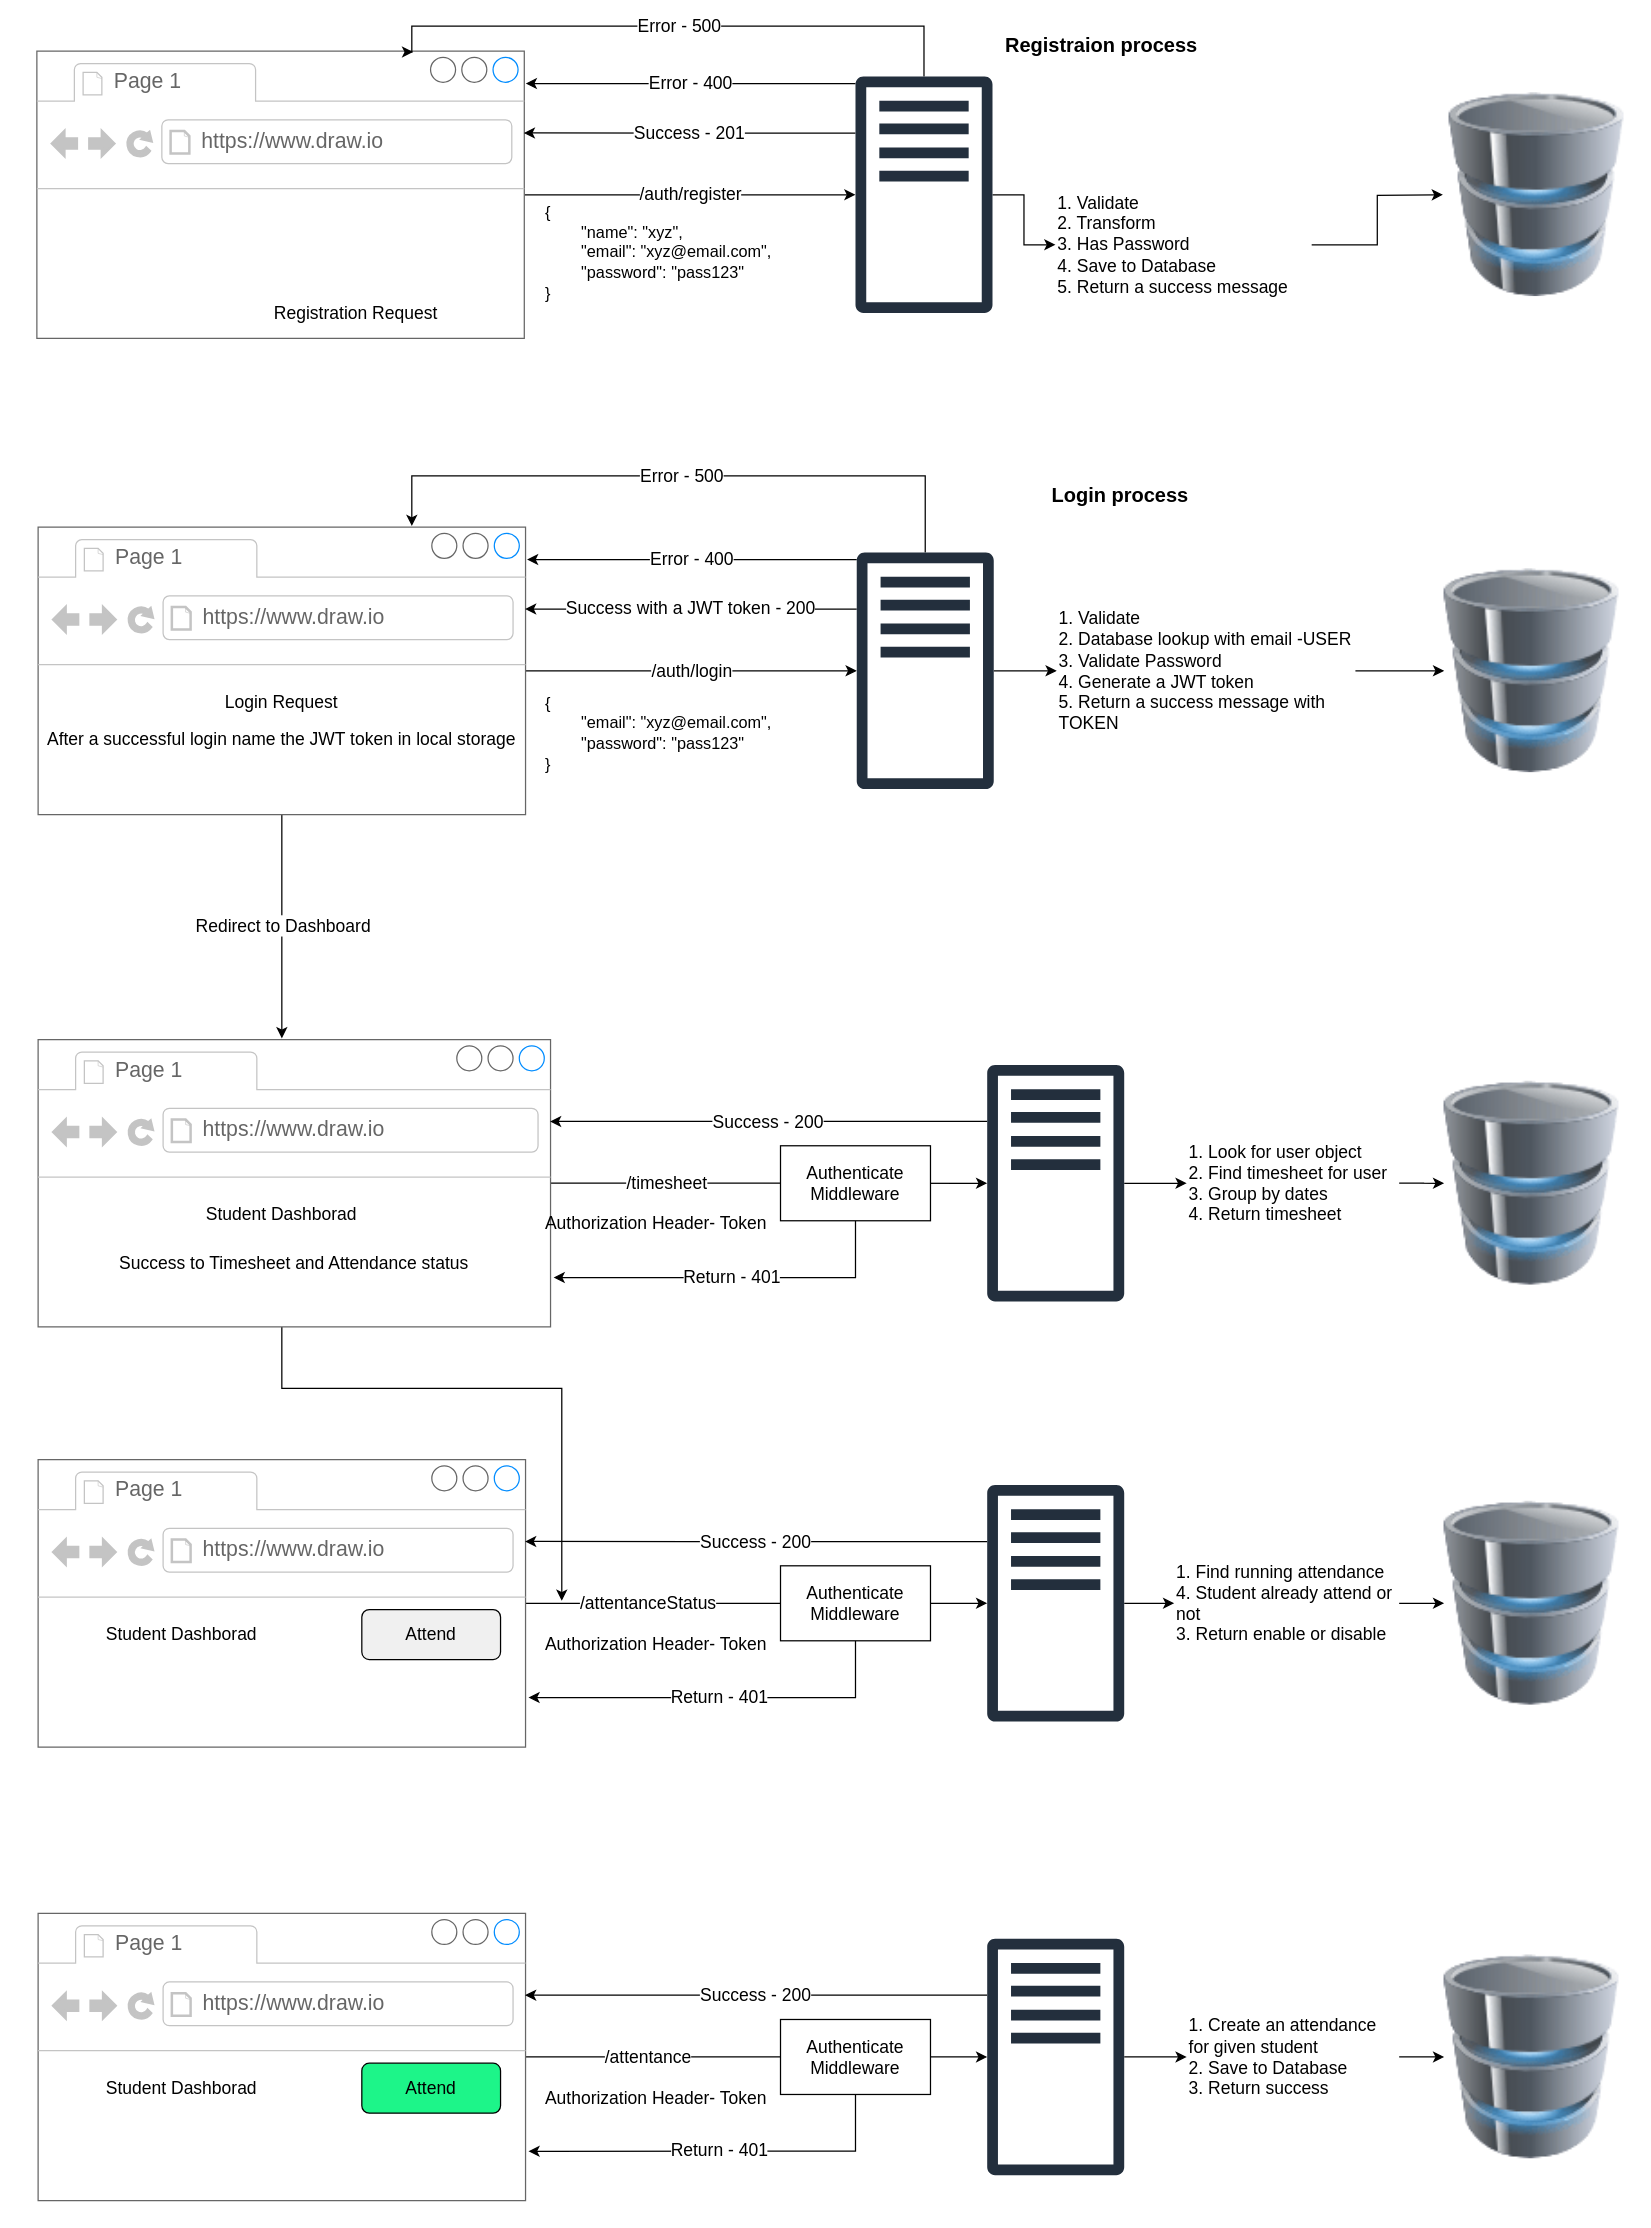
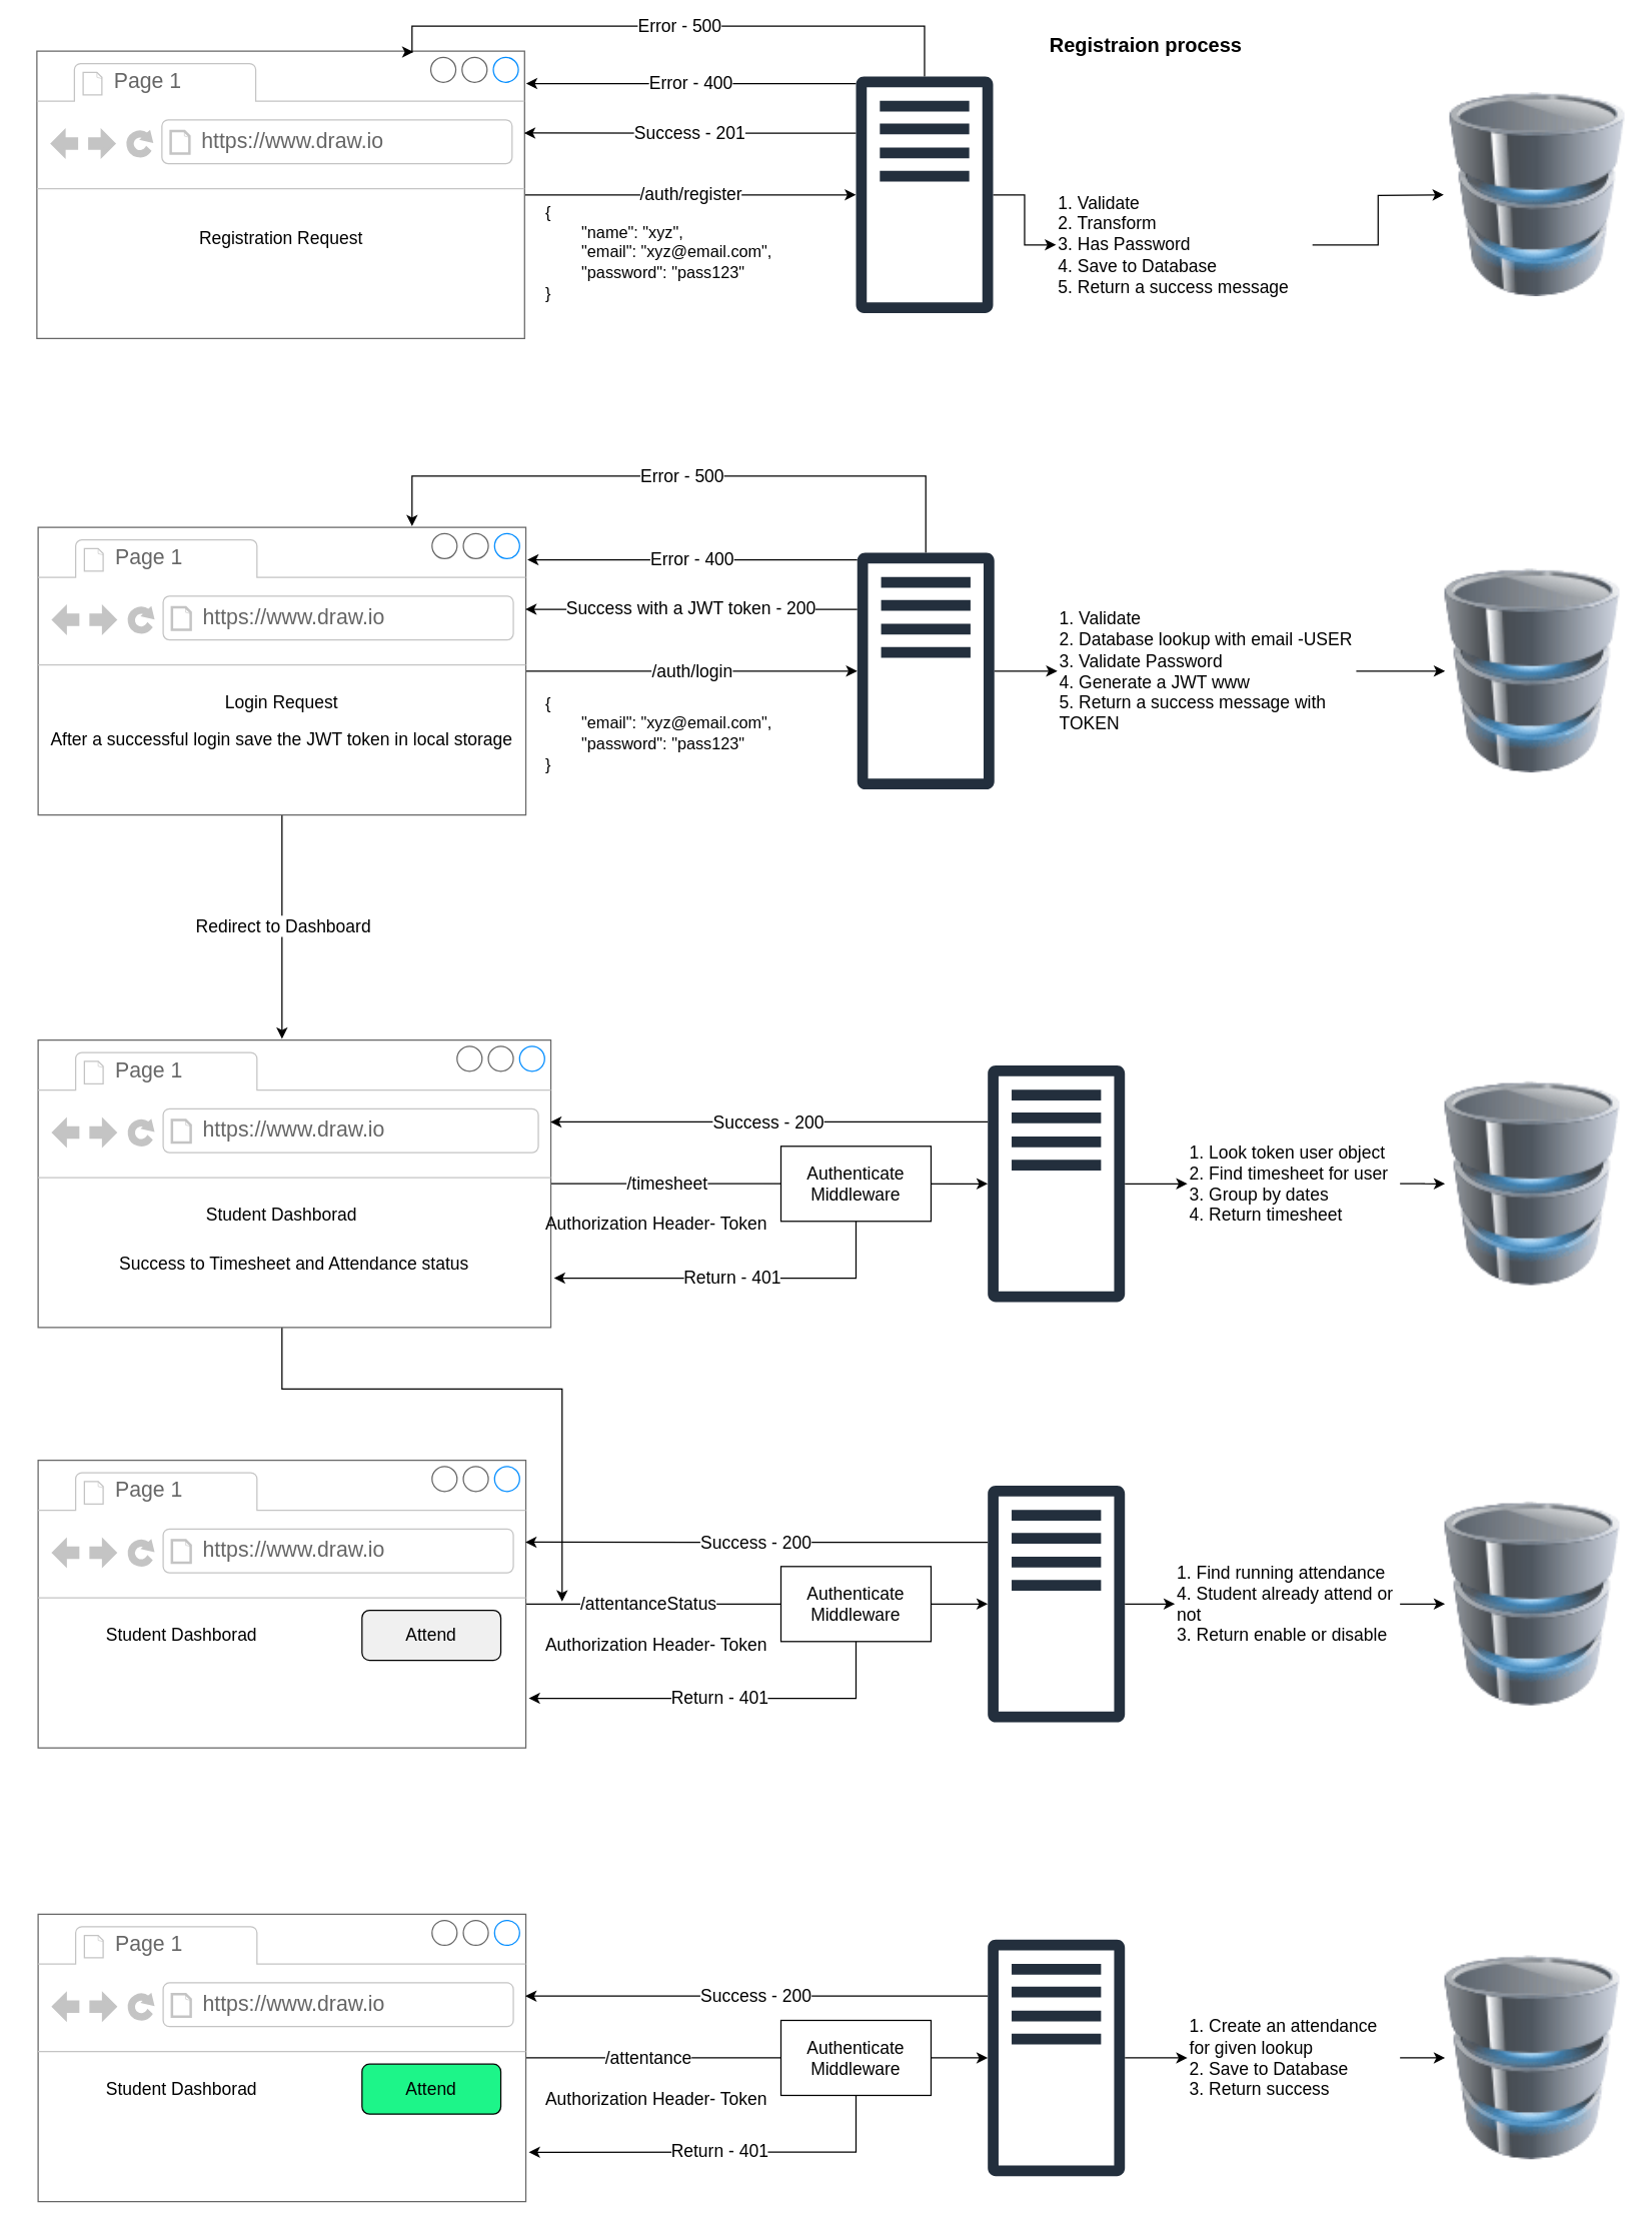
- <mxCell id="36" value="&lt;b&gt;&lt;font style=&quot;font-size: 16px;&quot;&gt;Registraion process&lt;/font&gt;&lt;/b&gt;" style="text;html=1;strokeColor=none;fillColor=none;align=center;verticalAlign=middle;whiteSpace=wrap;rounded=0;fontSize=14;" parent="1" vertex="1"><mxGeometry x="794" y="20" width="174" height="30" as="geometry" /></mxCell>
+ <mxCell id="36" value="&lt;b&gt;&lt;font style=&quot;font-size: 16px;&quot;&gt;Registraion process&lt;/font&gt;&lt;/b&gt;" style="text;html=1;strokeColor=none;fillColor=none;align=center;verticalAlign=middle;whiteSpace=wrap;rounded=0;fontSize=14;" parent="1" vertex="1"><mxGeometry x="829" y="20" width="174" height="30" as="geometry" /></mxCell>
- <mxCell id="26" value="&lt;font style=&quot;font-size: 14px;&quot;&gt;Registration Request&lt;/font&gt;" style="text;html=1;strokeColor=none;fillColor=none;align=center;verticalAlign=middle;whiteSpace=wrap;rounded=0;fontSize=12;" parent="23" vertex="1"><mxGeometry x="187.75" y="200" width="134.5" height="20" as="geometry" /></mxCell>
+ <mxCell id="26" value="&lt;font style=&quot;font-size: 14px;&quot;&gt;Registration Request&lt;/font&gt;" style="text;html=1;strokeColor=none;fillColor=none;align=center;verticalAlign=middle;whiteSpace=wrap;rounded=0;fontSize=12;" parent="23" vertex="1"><mxGeometry x="127.75" y="140" width="134.5" height="20" as="geometry" /></mxCell>
- <mxCell id="37" value="&lt;b&gt;&lt;font style=&quot;font-size: 16px;&quot;&gt;Login process&lt;/font&gt;&lt;/b&gt;" style="text;html=1;strokeColor=none;fillColor=none;align=center;verticalAlign=middle;whiteSpace=wrap;rounded=0;fontSize=14;" parent="1" vertex="1"><mxGeometry x="809" y="380" width="174" height="30" as="geometry" /></mxCell>
- <mxCell id="19" value="&lt;font style=&quot;font-size: 14px;&quot;&gt;1. Validate&lt;br&gt;2. Database lookup with email -USER&lt;br&gt;3. Validate Password&lt;br&gt;4. Generate a JWT token&lt;br&gt;5. Return a success message with TOKEN&lt;br&gt;&lt;/font&gt;" style="text;html=1;strokeColor=none;fillColor=none;align=left;verticalAlign=middle;whiteSpace=wrap;rounded=0;fontSize=13;" parent="1" vertex="1"><mxGeometry x="845" y="470.92" width="239" height="130" as="geometry" /></mxCell>
+ <mxCell id="19" value="&lt;font style=&quot;font-size: 14px;&quot;&gt;1. Validate&lt;br&gt;2. Database lookup with email -USER&lt;br&gt;3. Validate Password&lt;br&gt;4. Generate a JWT www&lt;br&gt;5. Return a success message with TOKEN&lt;br&gt;&lt;/font&gt;" style="text;html=1;strokeColor=none;fillColor=none;align=left;verticalAlign=middle;whiteSpace=wrap;rounded=0;fontSize=13;" parent="1" vertex="1"><mxGeometry x="845" y="470.92" width="239" height="130" as="geometry" /></mxCell>
- <mxCell id="10" value="&lt;font style=&quot;font-size: 14px;&quot;&gt;After a successful login name the JWT token in local storage&lt;/font&gt;" style="text;html=1;strokeColor=none;fillColor=none;align=center;verticalAlign=middle;whiteSpace=wrap;rounded=0;fontSize=12;" parent="6" vertex="1"><mxGeometry x="-10" y="160" width="410" height="20" as="geometry" /></mxCell>
+ <mxCell id="10" value="&lt;font style=&quot;font-size: 14px;&quot;&gt;After a successful login save the JWT token in local storage&lt;/font&gt;" style="text;html=1;strokeColor=none;fillColor=none;align=center;verticalAlign=middle;whiteSpace=wrap;rounded=0;fontSize=12;" parent="6" vertex="1"><mxGeometry x="-10" y="160" width="410" height="20" as="geometry" /></mxCell>
- <mxCell id="53" value="&lt;font style=&quot;font-size: 14px;&quot;&gt;1. Look for user object&lt;br&gt;2. Find timesheet for user&lt;br&gt;3. Group by dates&lt;br&gt;4. Return timesheet&lt;br&gt;&lt;/font&gt;" style="text;html=1;strokeColor=none;fillColor=none;align=left;verticalAlign=middle;whiteSpace=wrap;rounded=0;fontSize=13;" parent="1" vertex="1"><mxGeometry x="949" y="910.92" width="170" height="70" as="geometry" /></mxCell>
+ <mxCell id="53" value="&lt;font style=&quot;font-size: 14px;&quot;&gt;1. Look token user object&lt;br&gt;2. Find timesheet for user&lt;br&gt;3. Group by dates&lt;br&gt;4. Return timesheet&lt;br&gt;&lt;/font&gt;" style="text;html=1;strokeColor=none;fillColor=none;align=left;verticalAlign=middle;whiteSpace=wrap;rounded=0;fontSize=13;" parent="1" vertex="1"><mxGeometry x="949" y="910.92" width="170" height="70" as="geometry" /></mxCell>
- <mxCell id="70" value="&lt;font style=&quot;font-size: 14px;&quot;&gt;1. Create an attendance for given student&lt;br&gt;2. Save to Database&lt;br&gt;3. Return success&lt;br&gt;&lt;/font&gt;" style="text;html=1;strokeColor=none;fillColor=none;align=left;verticalAlign=middle;whiteSpace=wrap;rounded=0;fontSize=13;" parent="1" vertex="1"><mxGeometry x="949" y="1610" width="170" height="70" as="geometry" /></mxCell>
+ <mxCell id="70" value="&lt;font style=&quot;font-size: 14px;&quot;&gt;1. Create an attendance for given lookup&lt;br&gt;2. Save to Database&lt;br&gt;3. Return success&lt;br&gt;&lt;/font&gt;" style="text;html=1;strokeColor=none;fillColor=none;align=left;verticalAlign=middle;whiteSpace=wrap;rounded=0;fontSize=13;" parent="1" vertex="1"><mxGeometry x="949" y="1610" width="170" height="70" as="geometry" /></mxCell>
